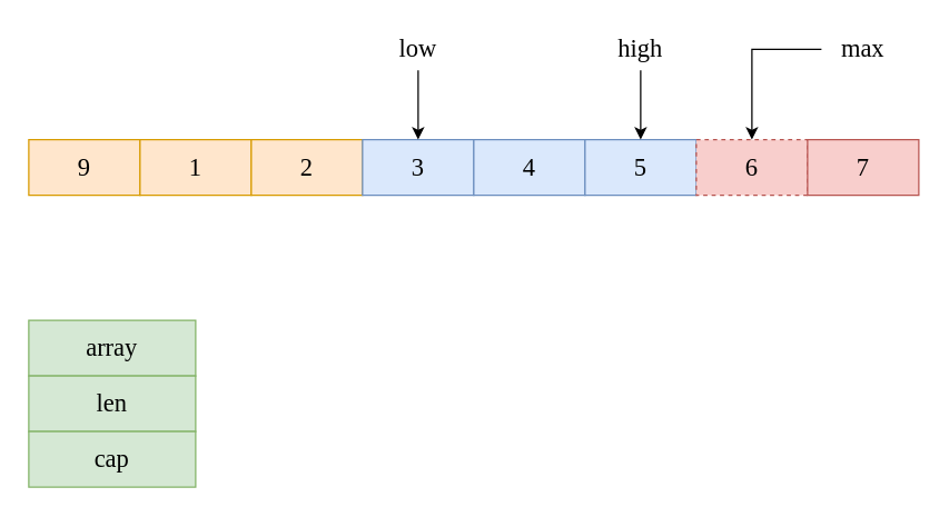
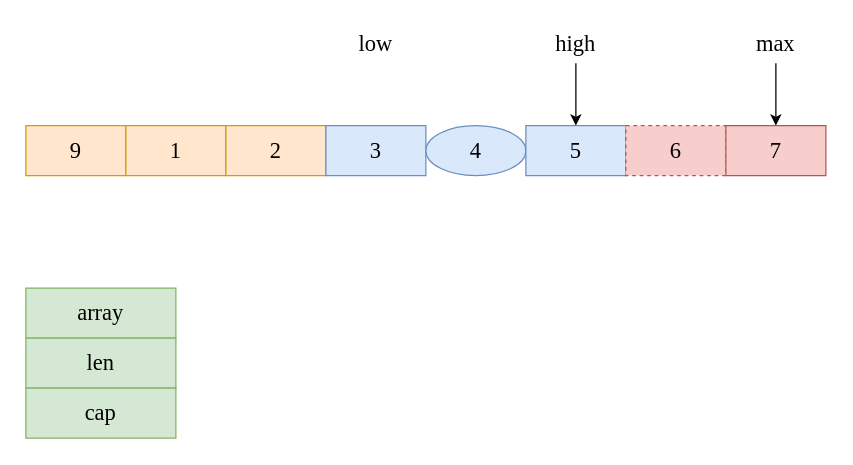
- <mxCell id="17" value="" style="edgeStyle=orthogonalEdgeStyle;rounded=0;orthogonalLoop=1;jettySize=auto;html=1;fontFamily=Comic Sans MS;fontSize=18;" edge="1" parent="1" source="18" target="11"><mxGeometry relative="1" as="geometry" /></mxCell>
+ <mxCell id="17" value="" style="edgeStyle=orthogonalEdgeStyle;rounded=0;orthogonalLoop=1;jettySize=auto;html=1;fontFamily=Comic Sans MS;fontSize=18;" edge="1" parent="1" source="18" target="12"><mxGeometry relative="1" as="geometry" /></mxCell>
- <mxCell id="13" value="" style="edgeStyle=orthogonalEdgeStyle;rounded=0;orthogonalLoop=1;jettySize=auto;html=1;fontFamily=Comic Sans MS;fontSize=18;" edge="1" parent="1" source="14" target="8"><mxGeometry relative="1" as="geometry" /></mxCell>
- <mxCell id="9" value="4" style="rounded=0;whiteSpace=wrap;html=1;fontFamily=Comic Sans MS;fontSize=18;fillColor=#dae8fc;strokeColor=#6c8ebf;flipV=1;flipH=1;direction=west;container=0;" vertex="1" parent="1"><mxGeometry x="340" y="100" width="80" height="40" as="geometry" /></mxCell>
+ <mxCell id="9" value="4" style="ellipse;whiteSpace=wrap;html=1;fontFamily=Comic Sans MS;fontSize=18;fillColor=#dae8fc;strokeColor=#6c8ebf;flipV=1;flipH=1;direction=west;container=0;" vertex="1" parent="1"><mxGeometry x="340" y="100" width="80" height="40" as="geometry" /></mxCell>
